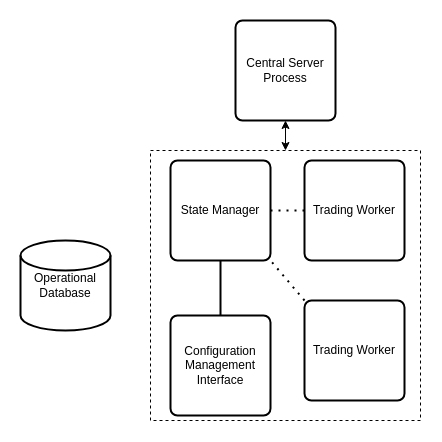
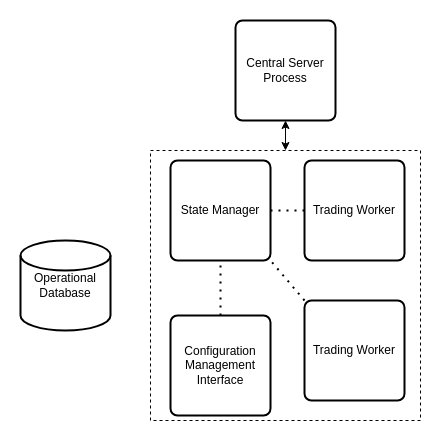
- <mxCell id="11" value="" style="endArrow=none;dashed=0;html=1;dashPattern=1 3;strokeWidth=2;exitX=0.5;exitY=0;exitDx=0;exitDy=0;entryX=0.5;entryY=1;entryDx=0;entryDy=0;" edge="1" parent="1" source="8" target="7"><mxGeometry width="50" height="50" relative="1" as="geometry"><mxPoint x="230" y="280" as="sourcePoint" /><mxPoint x="280" y="230" as="targetPoint" /></mxGeometry></mxCell>
+ <mxCell id="11" value="" style="endArrow=none;dashed=1;html=1;dashPattern=1 3;strokeWidth=2;exitX=0.5;exitY=0;exitDx=0;exitDy=0;entryX=0.5;entryY=1;entryDx=0;entryDy=0;" edge="1" parent="1" source="8" target="7"><mxGeometry width="50" height="50" relative="1" as="geometry"><mxPoint x="230" y="280" as="sourcePoint" /><mxPoint x="280" y="230" as="targetPoint" /></mxGeometry></mxCell>
